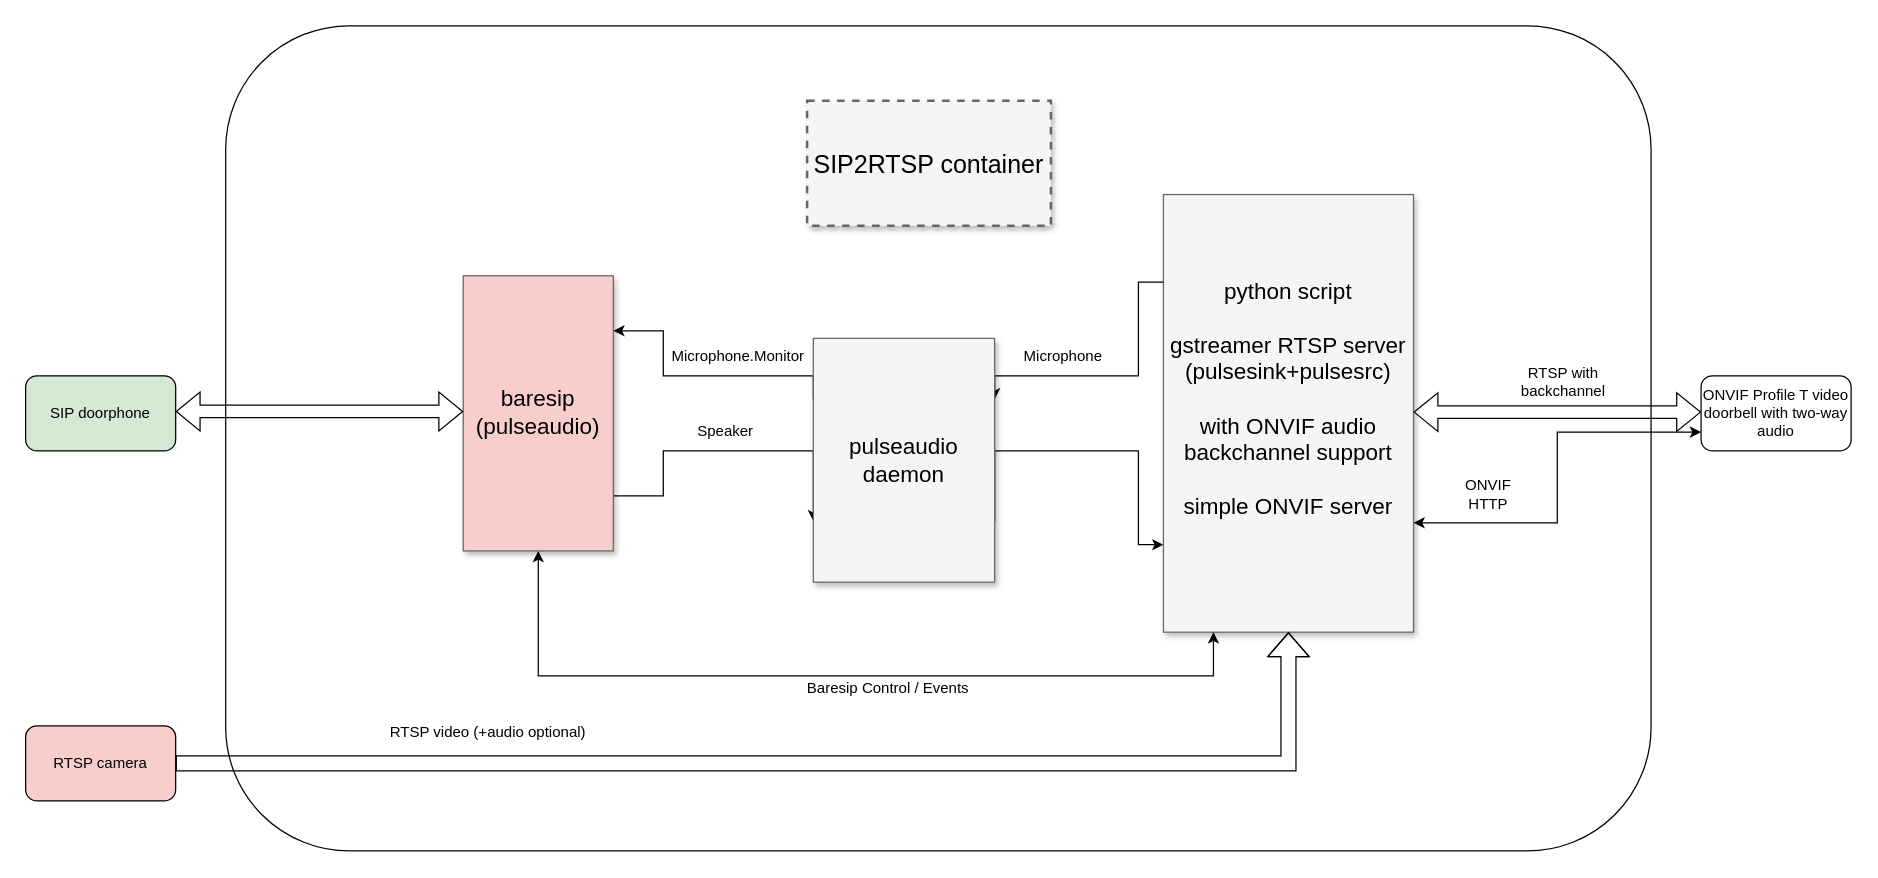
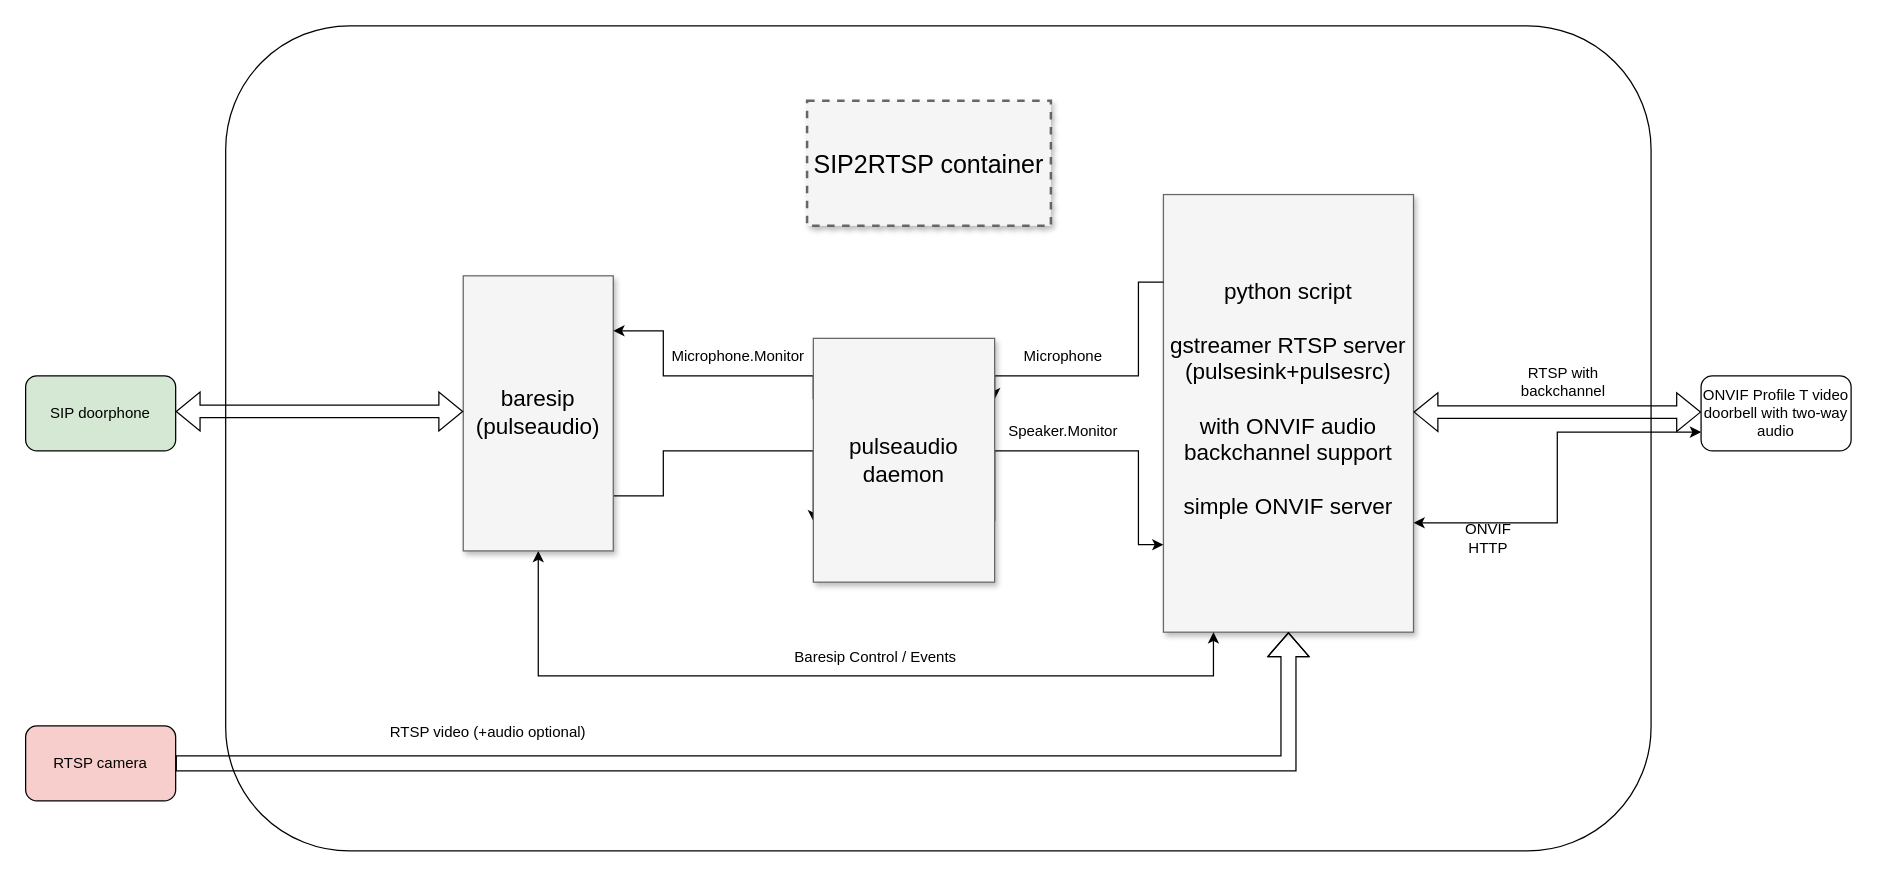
- <mxCell id="8" value="&lt;div&gt;baresip&lt;/div&gt;&lt;div&gt;(pulseaudio)&lt;br&gt;&lt;/div&gt;" style="whiteSpace=wrap;html=1;shadow=1;fontSize=18;fillColor=#f8cecc;strokeColor=#666666;points=[[0,0,0,0,0],[0,0.25,0,0,0],[0,0.5,0,0,0],[0,0.75,0,0,0],[0,1,0,0,0],[0.25,0,0,0,0],[0.25,1,0,0,0],[0.5,0,0,0,0],[0.5,1,0,0,0],[0.75,0,0,0,0],[0.75,1,0,0,0],[1,0,0,0,0],[1,0.2,0,0,0],[1,0.25,0,0,0],[1,0.4,0,0,0],[1,0.5,0,0,0],[1,0.6,0,0,0],[1,0.75,0,0,0],[1,0.8,0,0,0],[1,1,0,0,0]];" parent="1" vertex="1"><mxGeometry x="370" y="220" width="120" height="220" as="geometry" /></mxCell>
+ <mxCell id="8" value="&lt;div&gt;baresip&lt;/div&gt;&lt;div&gt;(pulseaudio)&lt;br&gt;&lt;/div&gt;" style="whiteSpace=wrap;html=1;shadow=1;fontSize=18;fillColor=#f5f5f5;strokeColor=#666666;points=[[0,0,0,0,0],[0,0.25,0,0,0],[0,0.5,0,0,0],[0,0.75,0,0,0],[0,1,0,0,0],[0.25,0,0,0,0],[0.25,1,0,0,0],[0.5,0,0,0,0],[0.5,1,0,0,0],[0.75,0,0,0,0],[0.75,1,0,0,0],[1,0,0,0,0],[1,0.2,0,0,0],[1,0.25,0,0,0],[1,0.4,0,0,0],[1,0.5,0,0,0],[1,0.6,0,0,0],[1,0.75,0,0,0],[1,0.8,0,0,0],[1,1,0,0,0]];" parent="1" vertex="1"><mxGeometry x="370" y="220" width="120" height="220" as="geometry" /></mxCell>
- <mxCell id="14" value="Speaker" style="text;strokeColor=none;align=center;fillColor=none;html=1;verticalAlign=middle;whiteSpace=wrap;rounded=0;" parent="1" vertex="1"><mxGeometry x="550" y="330" width="60" height="30" as="geometry" /></mxCell>
+ <mxCell id="16" value="Speaker.Monitor" style="text;strokeColor=none;align=center;fillColor=none;html=1;verticalAlign=middle;whiteSpace=wrap;rounded=0;" parent="1" vertex="1"><mxGeometry x="820" y="330" width="60" height="30" as="geometry" /></mxCell>
- <mxCell id="25" value="ONVIF HTTP" style="text;strokeColor=none;align=center;fillColor=none;html=1;verticalAlign=middle;whiteSpace=wrap;rounded=0;" parent="1" vertex="1"><mxGeometry x="1160" y="380" width="60" height="30" as="geometry" /></mxCell>
+ <mxCell id="25" value="ONVIF HTTP" style="text;strokeColor=none;align=center;fillColor=none;html=1;verticalAlign=middle;whiteSpace=wrap;rounded=0;" parent="1" vertex="1"><mxGeometry x="1160" y="415" width="60" height="30" as="geometry" /></mxCell>
- <mxCell id="26" value="Baresip Control / Events" style="text;strokeColor=none;align=center;fillColor=none;html=1;verticalAlign=middle;whiteSpace=wrap;rounded=0;" parent="1" vertex="1"><mxGeometry x="630" y="535" width="160" height="30" as="geometry" /></mxCell>
+ <mxCell id="26" value="Baresip Control / Events" style="text;strokeColor=none;align=center;fillColor=none;html=1;verticalAlign=middle;whiteSpace=wrap;rounded=0;" parent="1" vertex="1"><mxGeometry x="620" y="510" width="160" height="30" as="geometry" /></mxCell>
